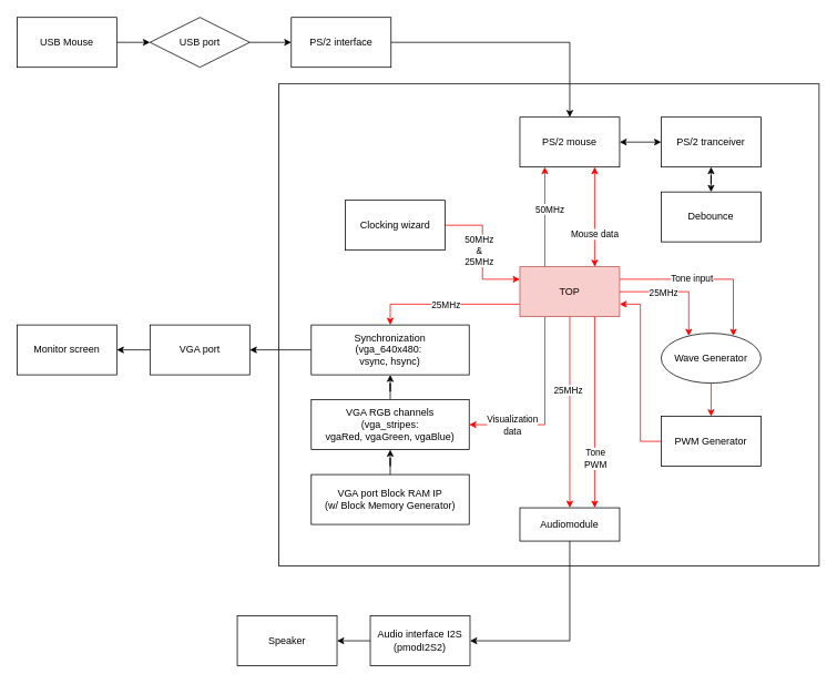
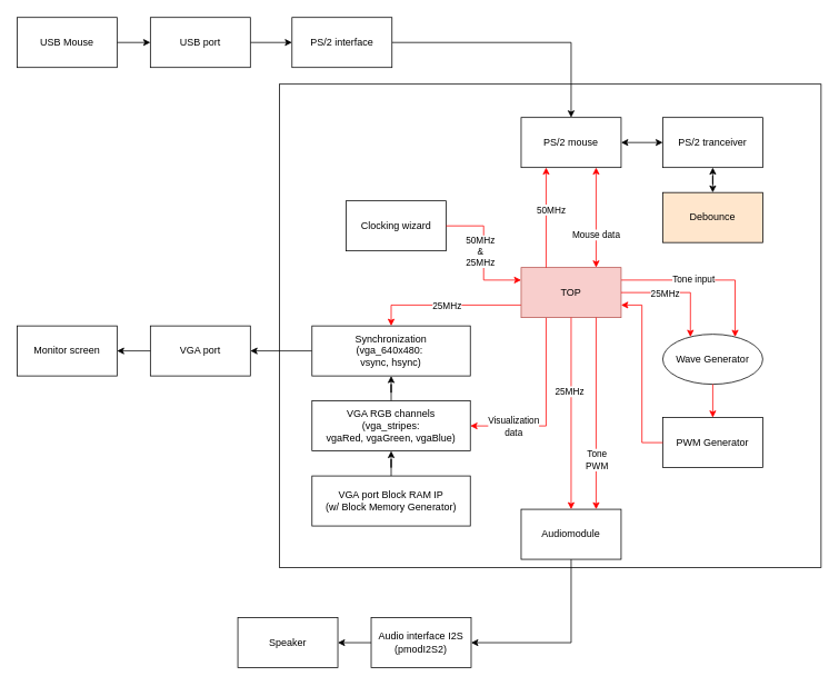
- <mxCell id="9" value="USB port" style="rhombus;whiteSpace=wrap;html=1;" parent="1" vertex="1"><mxGeometry x="180" y="20" width="120" height="60" as="geometry" /></mxCell>
+ <mxCell id="9" value="USB port" style="rounded=0;whiteSpace=wrap;html=1;" parent="1" vertex="1"><mxGeometry x="180" y="20" width="120" height="60" as="geometry" /></mxCell>
- <mxCell id="33" value="Debounce" style="whiteSpace=wrap;html=1;rounded=0;" parent="1" vertex="1"><mxGeometry x="795" y="230" width="120" height="60" as="geometry" /></mxCell>
+ <mxCell id="33" value="Debounce" style="whiteSpace=wrap;html=1;rounded=0;fillColor=#ffe6cc;" parent="1" vertex="1"><mxGeometry x="795" y="230" width="120" height="60" as="geometry" /></mxCell>
- <mxCell id="24" value="Audiomodule" style="rounded=0;whiteSpace=wrap;html=1;" parent="1" vertex="1"><mxGeometry x="625" y="610" width="120" height="40" as="geometry" /></mxCell>
+ <mxCell id="24" value="Audiomodule" style="rounded=0;whiteSpace=wrap;html=1;" parent="1" vertex="1"><mxGeometry x="625" y="610" width="120" height="60" as="geometry" /></mxCell>
